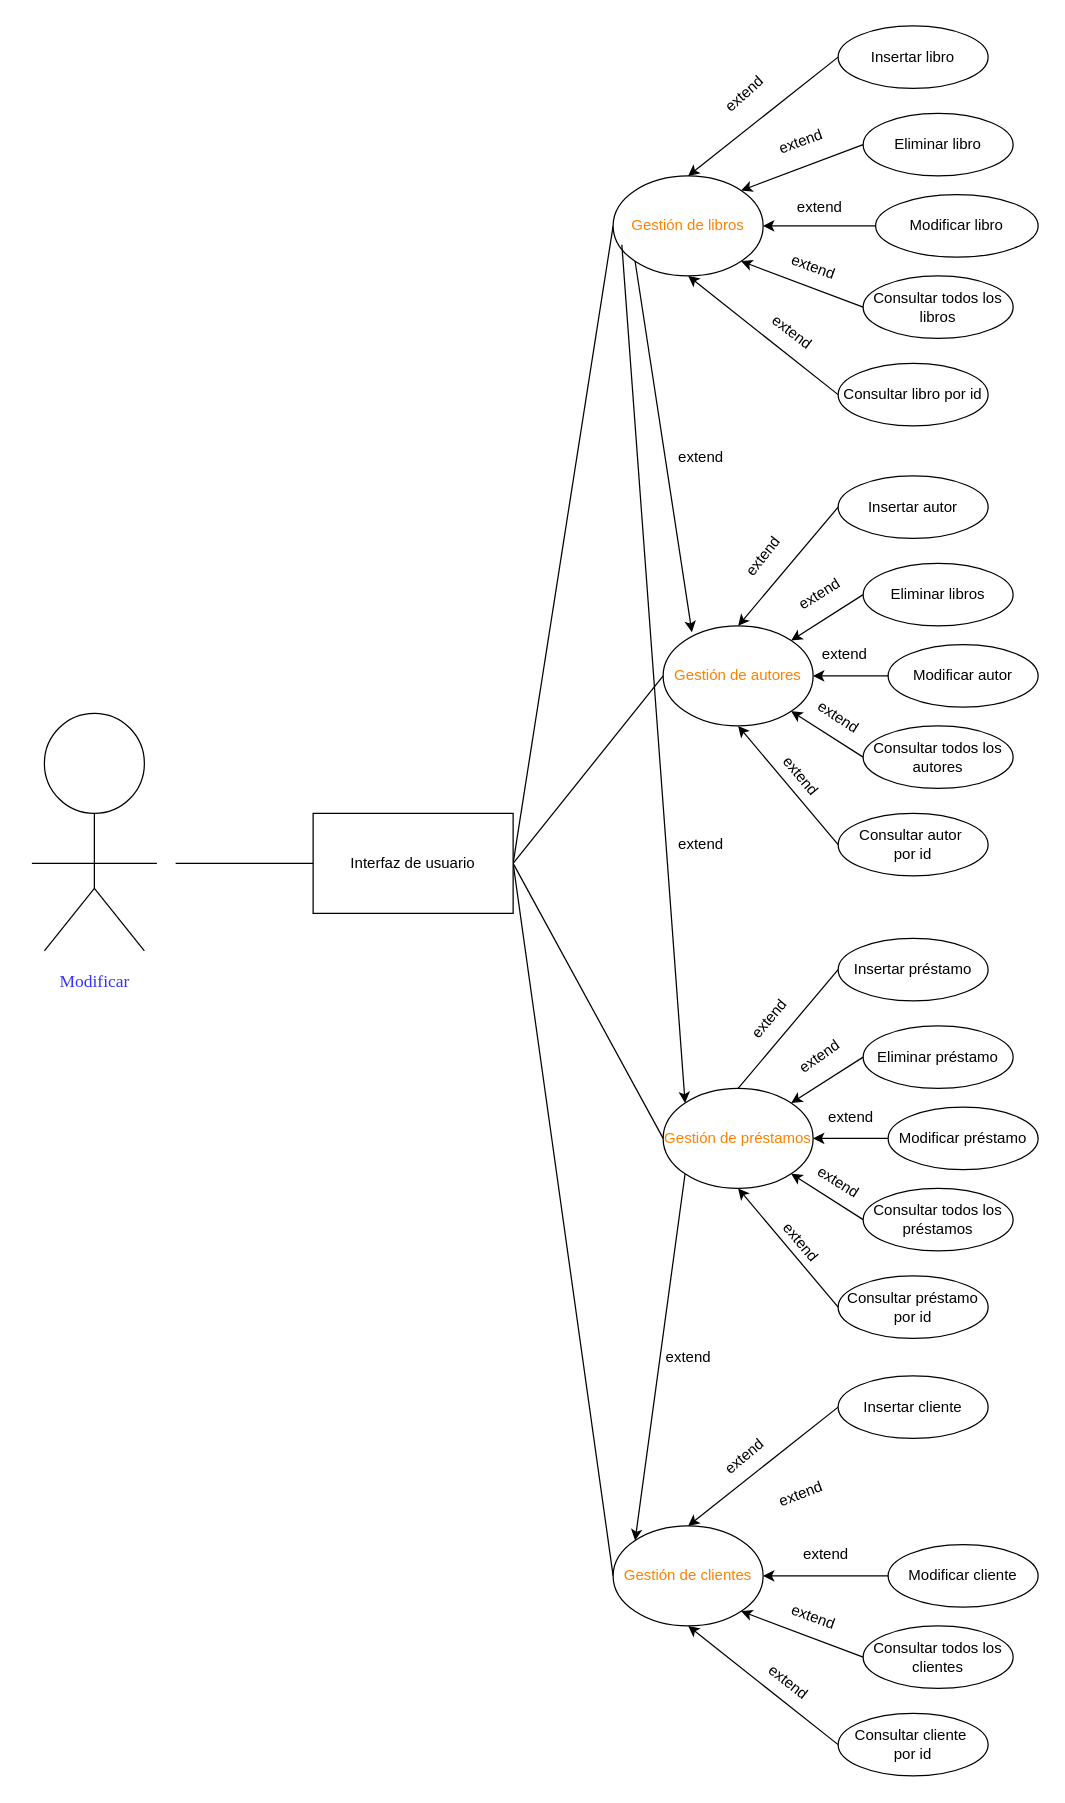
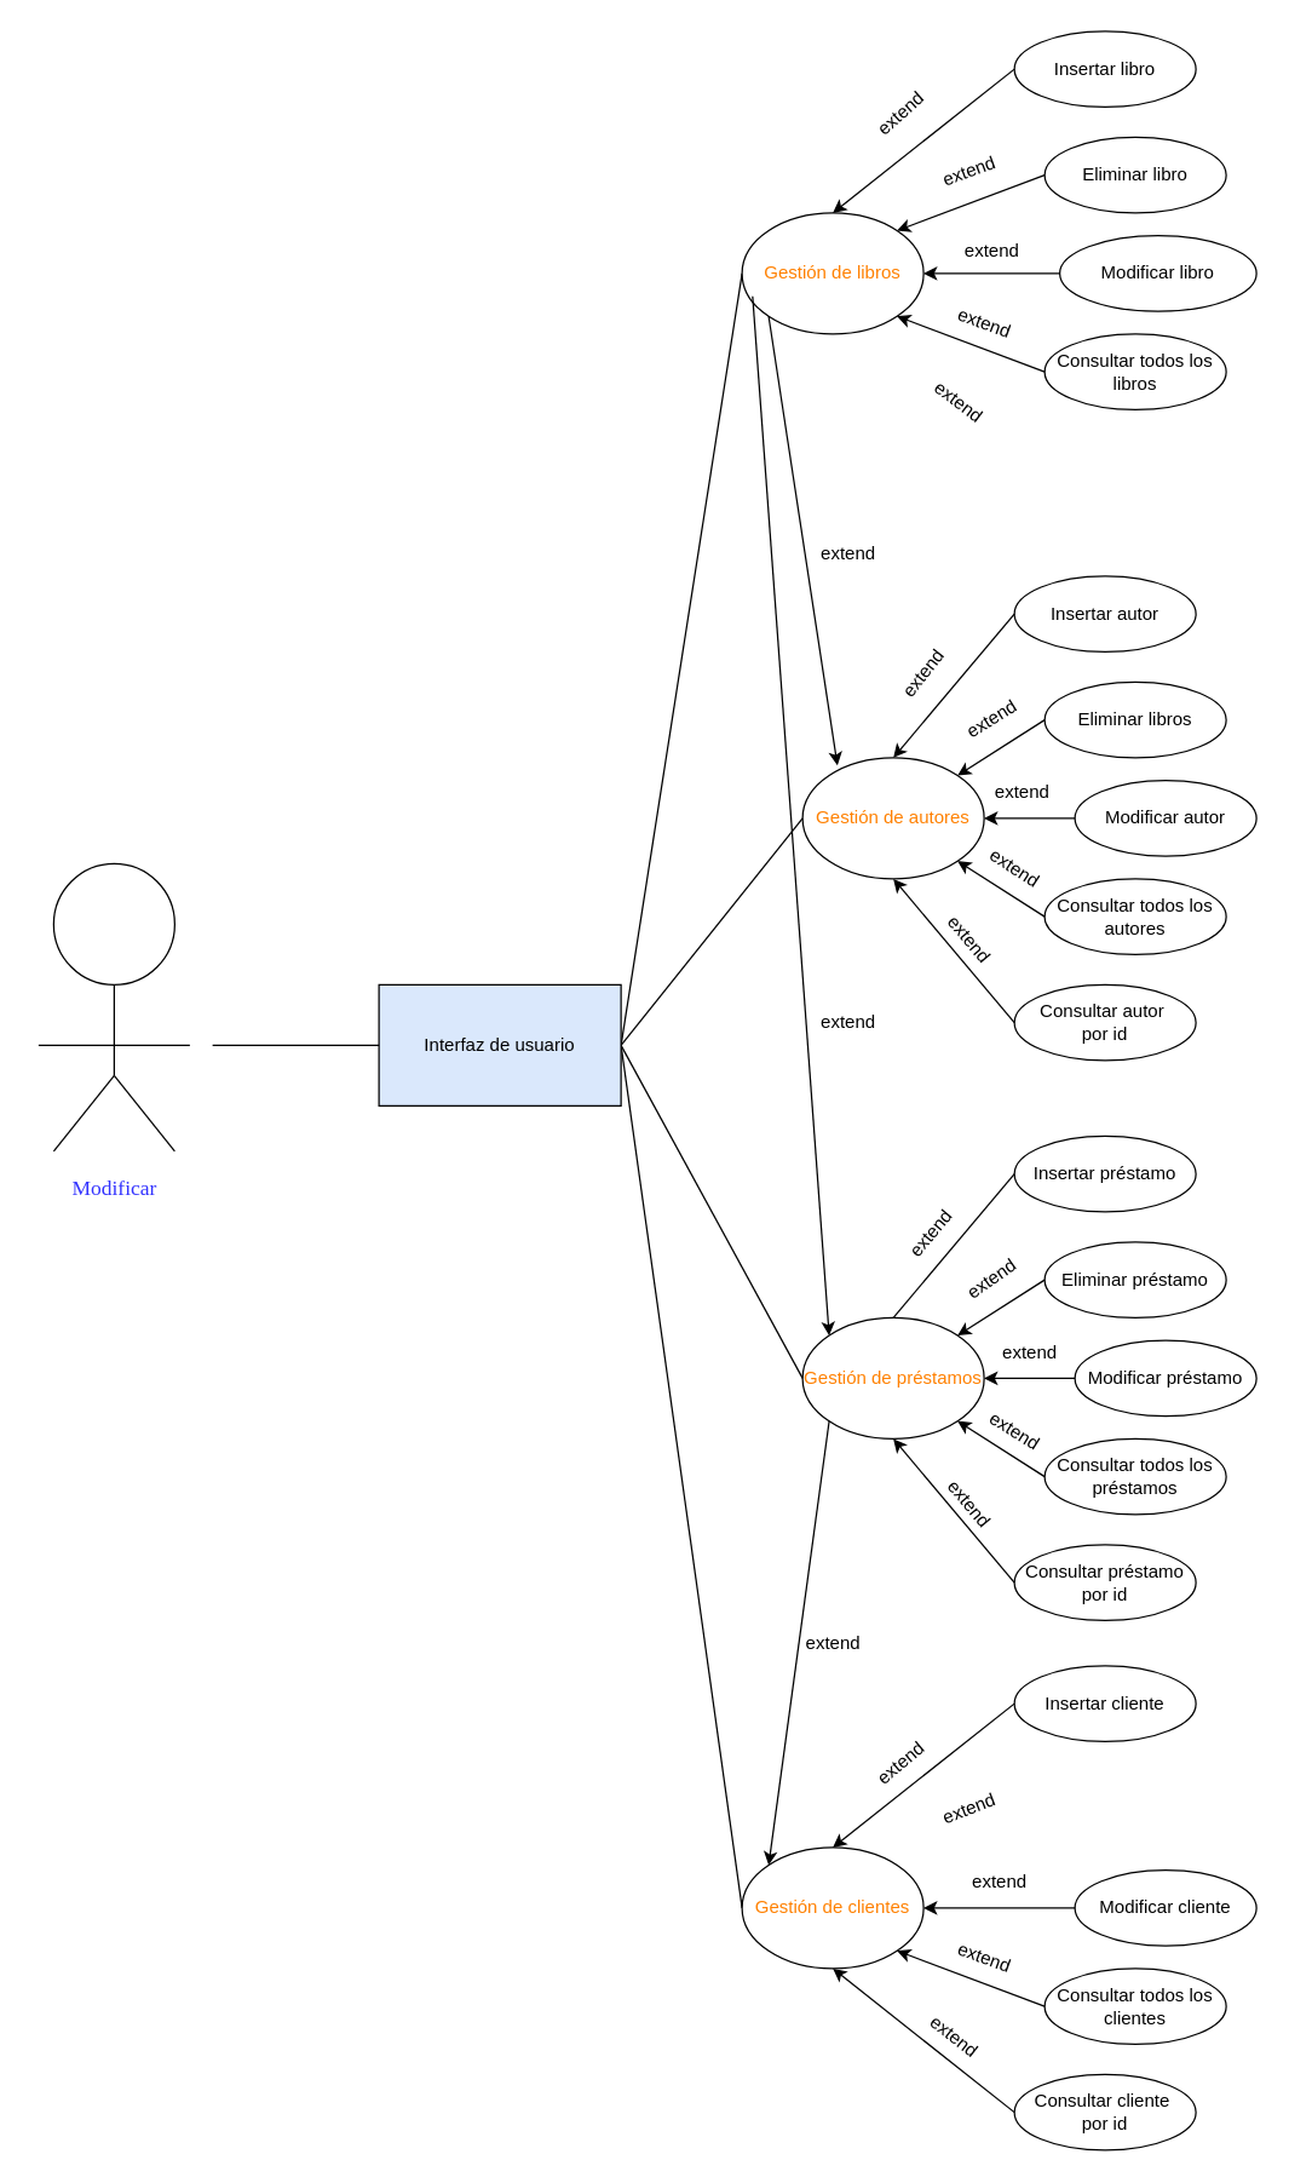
- <mxCell id="66" value="" style="endArrow=classic;html=1;rounded=0;entryX=0.5;entryY=1;entryDx=0;entryDy=0;exitX=0;exitY=0.5;exitDx=0;exitDy=0;" edge="1" parent="1" source="11" target="8"><mxGeometry width="50" height="50" relative="1" as="geometry"><mxPoint x="530" y="280" as="sourcePoint" /><mxPoint x="580" y="230" as="targetPoint" /></mxGeometry></mxCell>
- <mxCell id="11" value="Consultar libro por id" style="ellipse;whiteSpace=wrap;html=1;" vertex="1" parent="1"><mxGeometry x="670" y="290" width="120" height="50" as="geometry" /></mxCell>
- <mxCell id="76" value="Interfaz de usuario" style="rounded=0;whiteSpace=wrap;html=1;" vertex="1" parent="1"><mxGeometry x="250" y="650" width="160" height="80" as="geometry" /></mxCell>
+ <mxCell id="76" value="Interfaz de usuario" style="rounded=0;whiteSpace=wrap;html=1;fillColor=#dae8fc;" vertex="1" parent="1"><mxGeometry x="250" y="650" width="160" height="80" as="geometry" /></mxCell>
